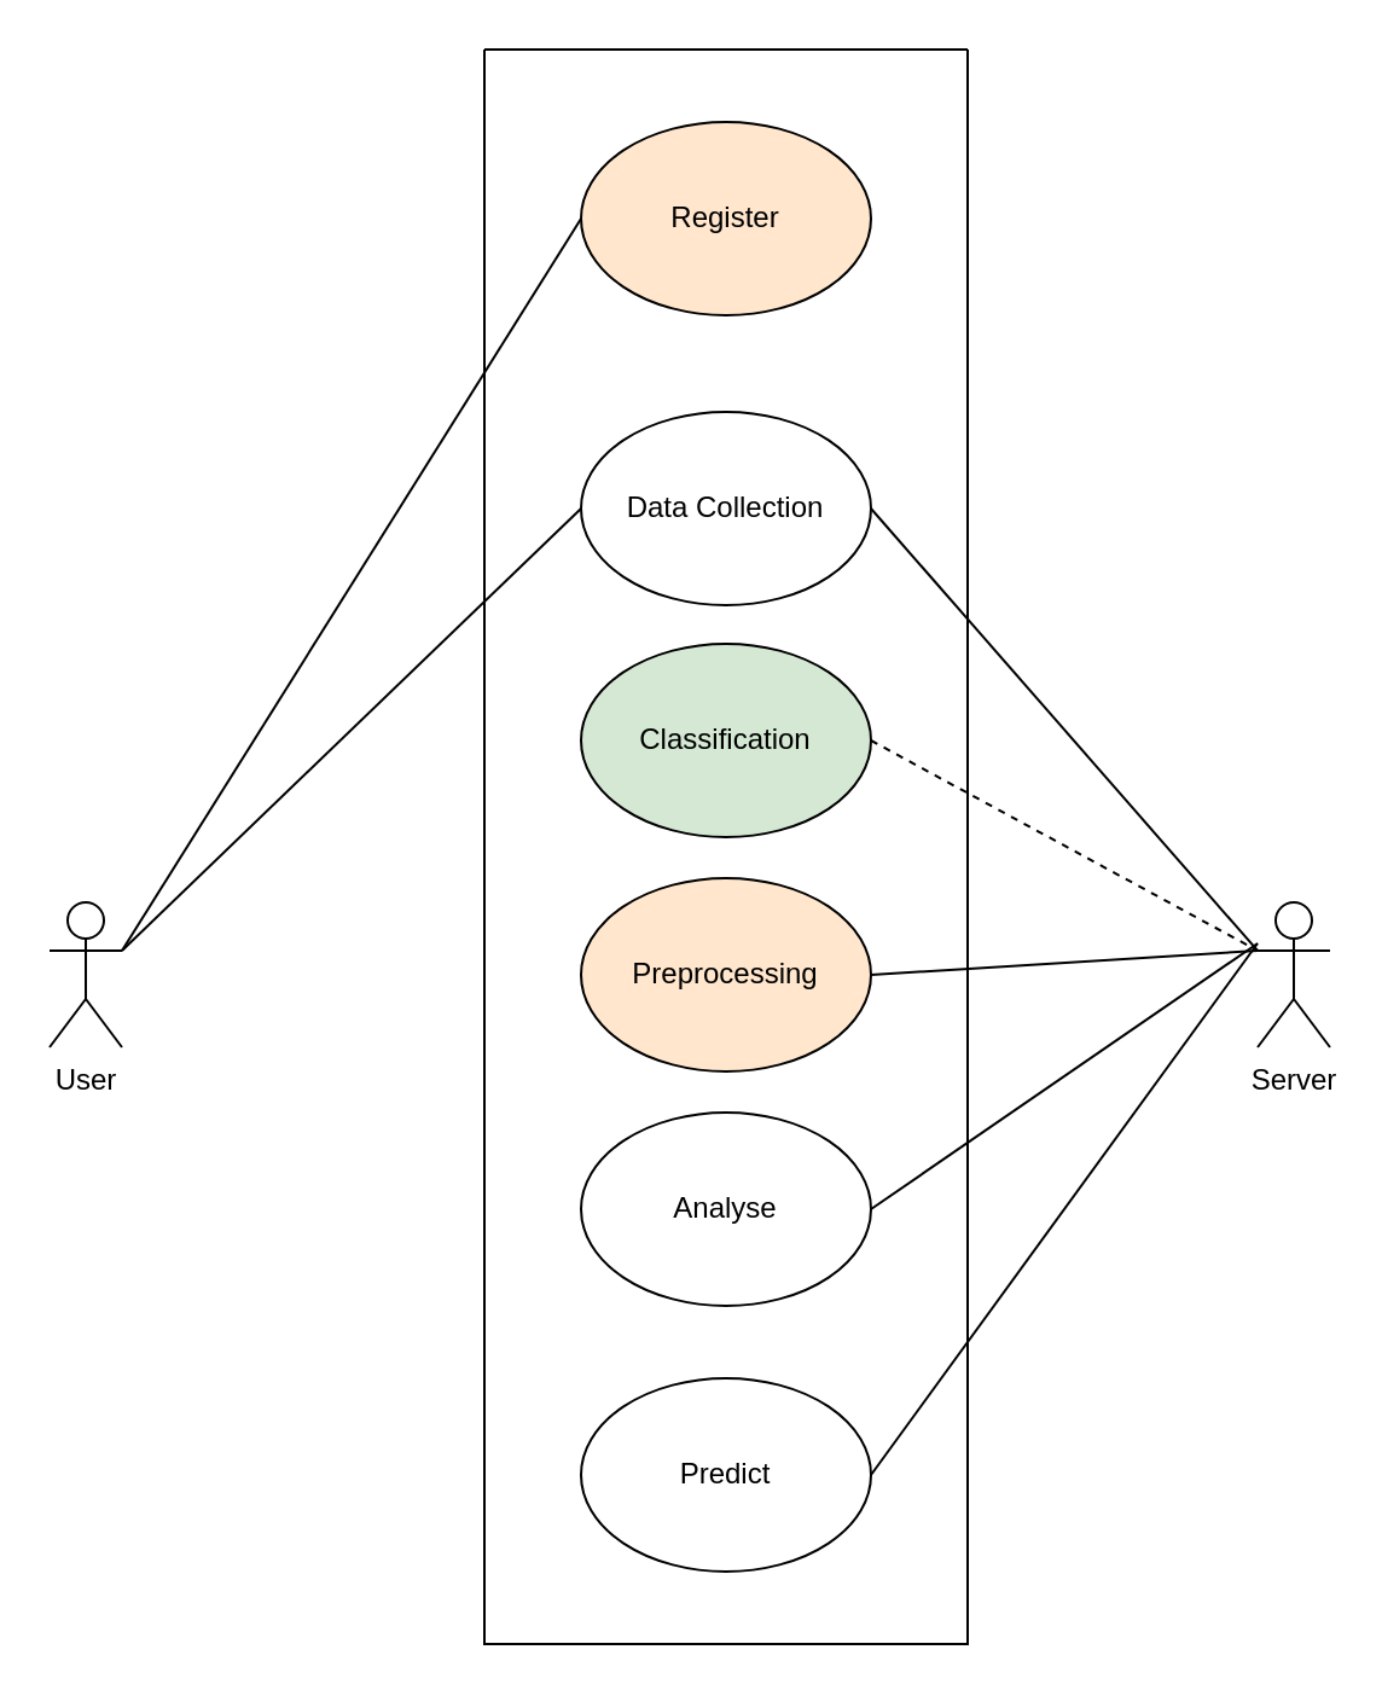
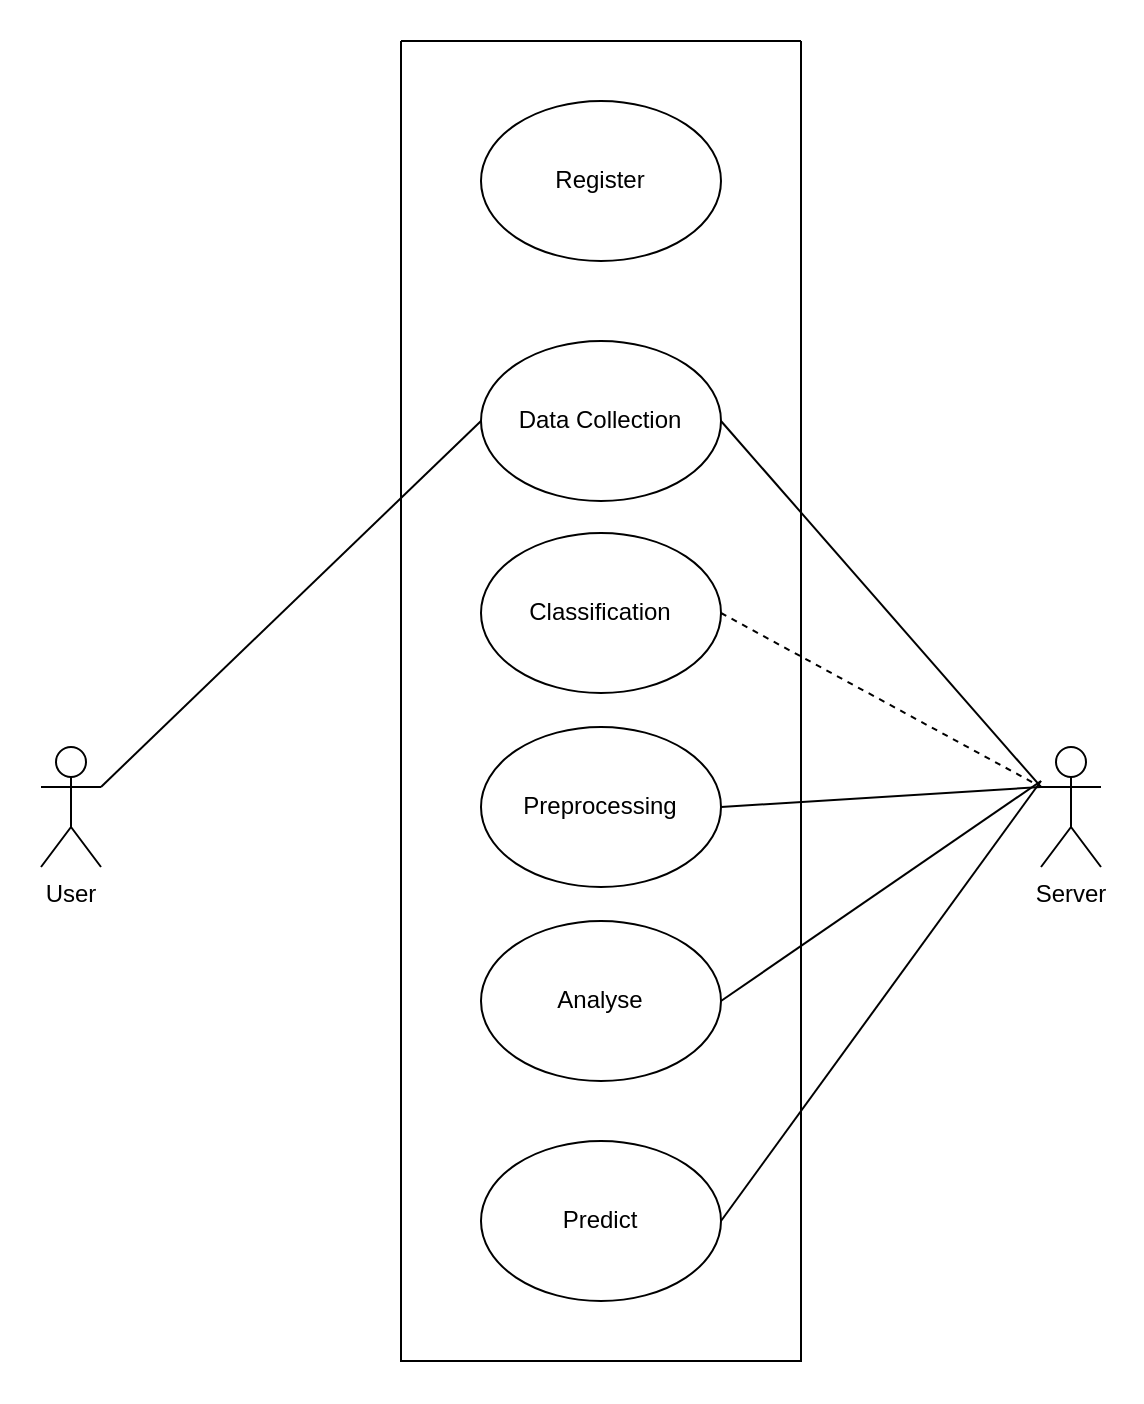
- <mxCell id="3" value="Register" style="ellipse;whiteSpace=wrap;html=1;fillColor=#ffe6cc;" vertex="1" parent="2"><mxGeometry x="40" y="30" width="120" height="80" as="geometry" /></mxCell>
+ <mxCell id="3" value="Register" style="ellipse;whiteSpace=wrap;html=1;" vertex="1" parent="2"><mxGeometry x="40" y="30" width="120" height="80" as="geometry" /></mxCell>
- <mxCell id="16" value="" style="endArrow=none;html=1;rounded=0;entryX=0;entryY=0.5;entryDx=0;entryDy=0;exitX=1;exitY=0.333;exitDx=0;exitDy=0;exitPerimeter=0;" edge="1" parent="1" source="10" target="3"><mxGeometry width="50" height="50" relative="1" as="geometry"><mxPoint x="60" y="390" as="sourcePoint" /><mxPoint x="110" y="340" as="targetPoint" /></mxGeometry></mxCell>
- <mxCell id="5" value="Classification" style="ellipse;whiteSpace=wrap;html=1;fillColor=#d5e8d4;" vertex="1" parent="2"><mxGeometry x="40" y="246" width="120" height="80" as="geometry" /></mxCell>
+ <mxCell id="5" value="Classification" style="ellipse;whiteSpace=wrap;html=1;" vertex="1" parent="2"><mxGeometry x="40" y="246" width="120" height="80" as="geometry" /></mxCell>
- <mxCell id="6" value="Preprocessing" style="ellipse;whiteSpace=wrap;html=1;fillColor=#ffe6cc;" vertex="1" parent="2"><mxGeometry x="40" y="343" width="120" height="80" as="geometry" /></mxCell>
+ <mxCell id="6" value="Preprocessing" style="ellipse;whiteSpace=wrap;html=1;" vertex="1" parent="2"><mxGeometry x="40" y="343" width="120" height="80" as="geometry" /></mxCell>
